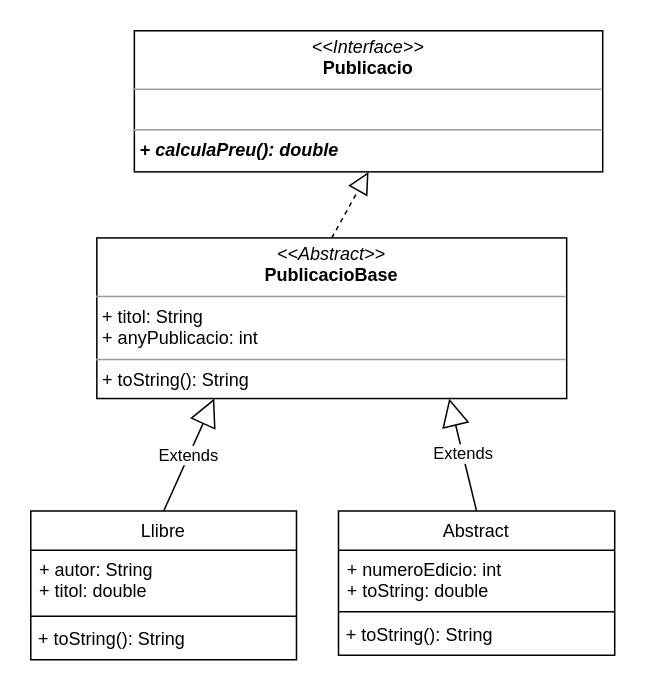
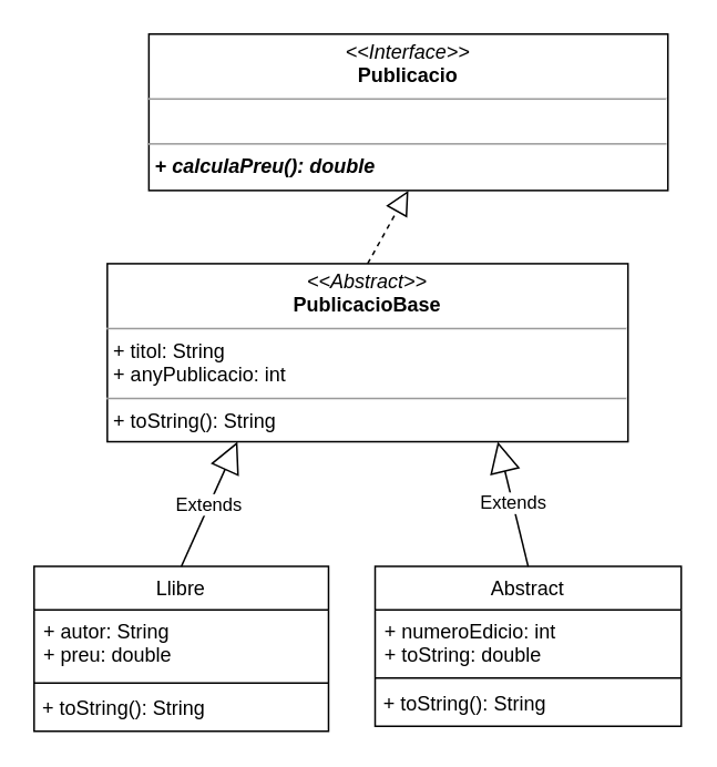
- <mxCell id="9" value="+ autor: String&#10;+ titol: double" style="text;align=left;verticalAlign=top;spacingLeft=4;spacingRight=4;overflow=hidden;rotatable=0;points=[[0,0.5],[1,0.5]];portConstraint=eastwest;" parent="8" vertex="1"><mxGeometry y="26" width="177" height="41" as="geometry" /></mxCell>
+ <mxCell id="9" value="+ autor: String&#10;+ preu: double" style="text;align=left;verticalAlign=top;spacingLeft=4;spacingRight=4;overflow=hidden;rotatable=0;points=[[0,0.5],[1,0.5]];portConstraint=eastwest;" parent="8" vertex="1"><mxGeometry y="26" width="177" height="41" as="geometry" /></mxCell>
